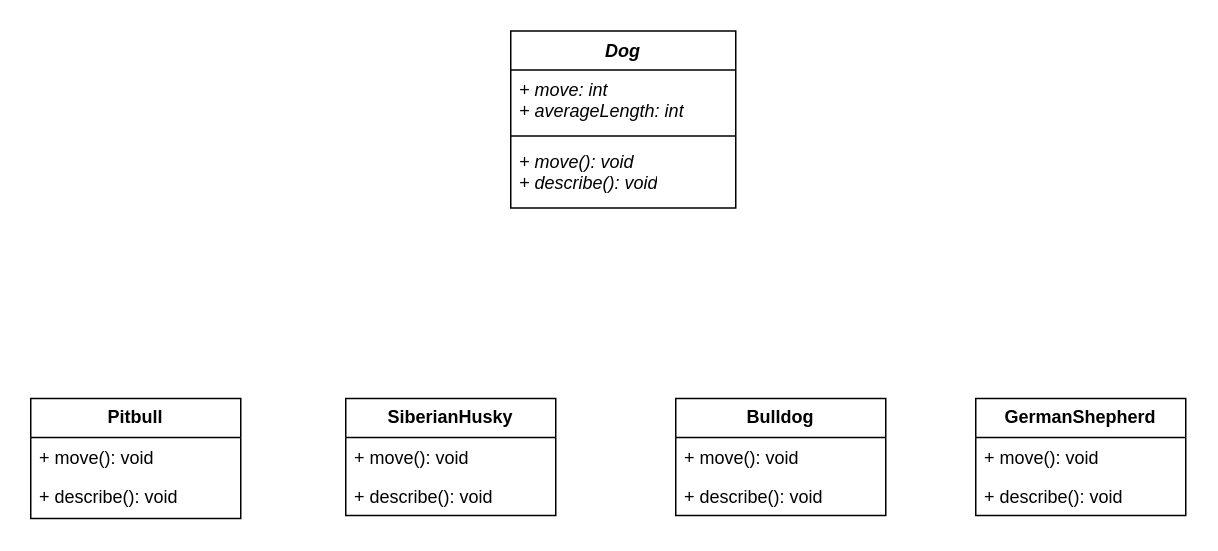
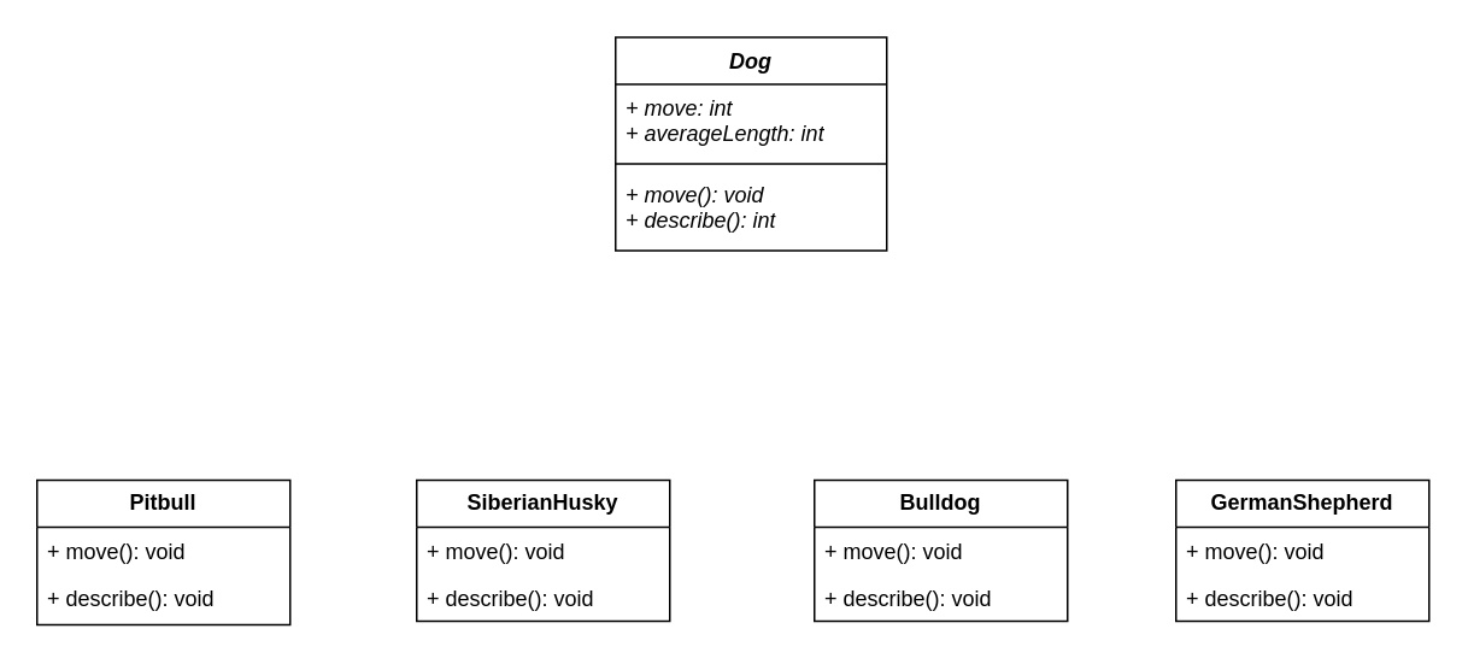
- <mxCell id="5" value="&lt;i&gt;+ move(): void&lt;br&gt;+ describe(): void&lt;/i&gt;" style="text;strokeColor=none;fillColor=none;align=left;verticalAlign=top;spacingLeft=4;spacingRight=4;overflow=hidden;rotatable=0;points=[[0,0.5],[1,0.5]];portConstraint=eastwest;whiteSpace=wrap;html=1;" vertex="1" parent="2"><mxGeometry y="74" width="150" height="44" as="geometry" /></mxCell>
+ <mxCell id="5" value="&lt;i&gt;+ move(): void&lt;br&gt;+ describe(): int&lt;/i&gt;" style="text;strokeColor=none;fillColor=none;align=left;verticalAlign=top;spacingLeft=4;spacingRight=4;overflow=hidden;rotatable=0;points=[[0,0.5],[1,0.5]];portConstraint=eastwest;whiteSpace=wrap;html=1;" vertex="1" parent="2"><mxGeometry y="74" width="150" height="44" as="geometry" /></mxCell>
